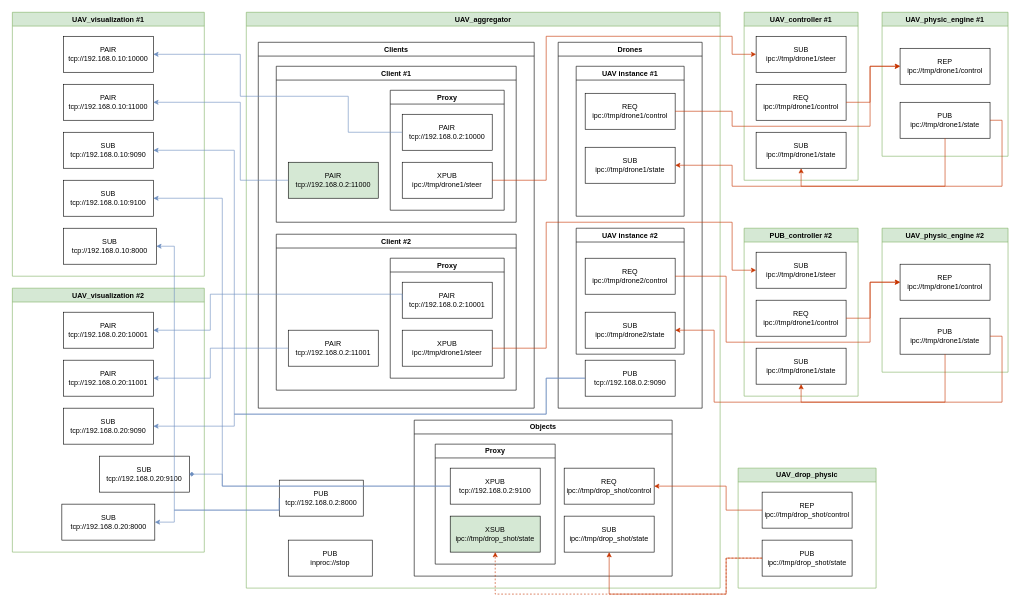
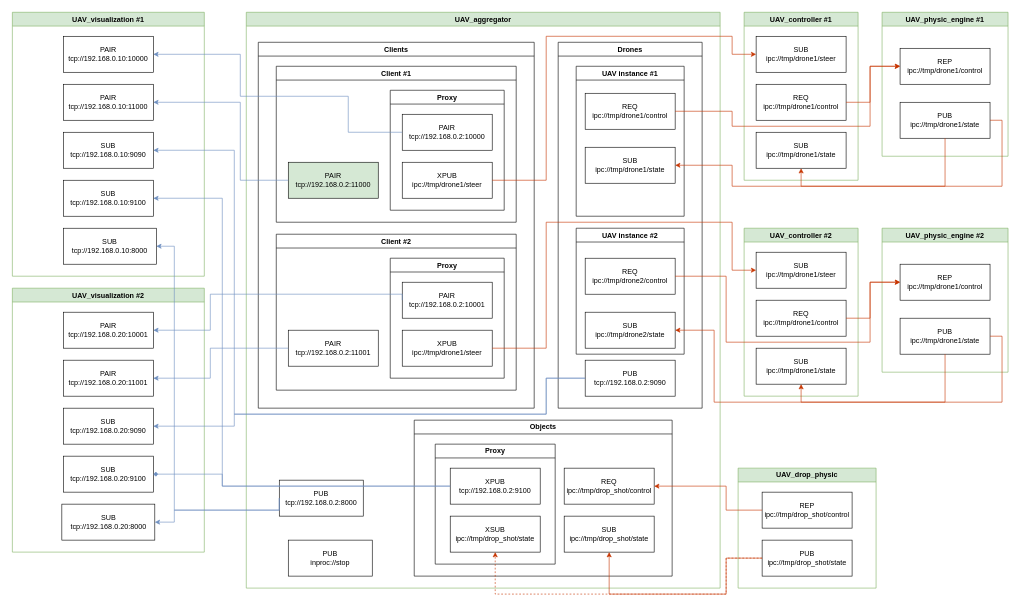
- <mxCell id="71" value="PUB_controller #2" style="swimlane;whiteSpace=wrap;html=1;fillColor=#d5e8d4;strokeColor=#82b366;" parent="1" vertex="1"><mxGeometry x="1240" y="380" width="190" height="280" as="geometry" /></mxCell>
+ <mxCell id="71" value="UAV_controller #2" style="swimlane;whiteSpace=wrap;html=1;fillColor=#d5e8d4;strokeColor=#82b366;" parent="1" vertex="1"><mxGeometry x="1240" y="380" width="190" height="280" as="geometry" /></mxCell>
- <mxCell id="51" value="SUB&lt;br&gt;tcp://192.168.0.20:9100" style="rounded=0;whiteSpace=wrap;html=1;" parent="49" vertex="1"><mxGeometry x="145" y="280" width="150" height="60" as="geometry" /></mxCell>
+ <mxCell id="51" value="SUB&lt;br&gt;tcp://192.168.0.20:9100" style="rounded=0;whiteSpace=wrap;html=1;" parent="49" vertex="1"><mxGeometry x="85" y="280" width="150" height="60" as="geometry" /></mxCell>
- <mxCell id="13" value="XSUB&lt;br style=&quot;border-color: var(--border-color);&quot;&gt;ipc://tmp/drop_shot/state" style="rounded=0;whiteSpace=wrap;html=1;fillColor=#d5e8d4;" parent="11" vertex="1"><mxGeometry x="60" y="160" width="150" height="60" as="geometry" /></mxCell>
+ <mxCell id="13" value="XSUB&lt;br style=&quot;border-color: var(--border-color);&quot;&gt;ipc://tmp/drop_shot/state" style="rounded=0;whiteSpace=wrap;html=1;" parent="11" vertex="1"><mxGeometry x="60" y="160" width="150" height="60" as="geometry" /></mxCell>
